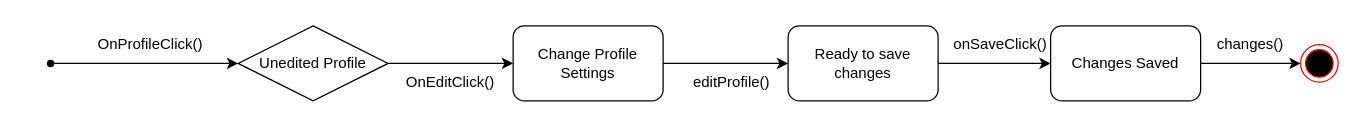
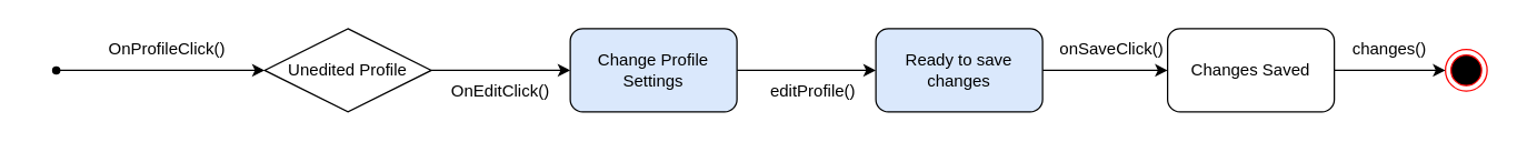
- <mxCell id="9" value="Change Profile Settings" style="rounded=1;whiteSpace=wrap;html=1;" parent="1" vertex="1"><mxGeometry x="410" y="20" width="120" height="60" as="geometry" /></mxCell>
+ <mxCell id="9" value="Change Profile Settings" style="rounded=1;whiteSpace=wrap;html=1;fillColor=#dae8fc;" parent="1" vertex="1"><mxGeometry x="410" y="20" width="120" height="60" as="geometry" /></mxCell>
- <mxCell id="12" value="Ready to save changes" style="rounded=1;whiteSpace=wrap;html=1;" parent="1" vertex="1"><mxGeometry x="630" y="20" width="120" height="60" as="geometry" /></mxCell>
+ <mxCell id="12" value="Ready to save changes" style="rounded=1;whiteSpace=wrap;html=1;fillColor=#dae8fc;" parent="1" vertex="1"><mxGeometry x="630" y="20" width="120" height="60" as="geometry" /></mxCell>
